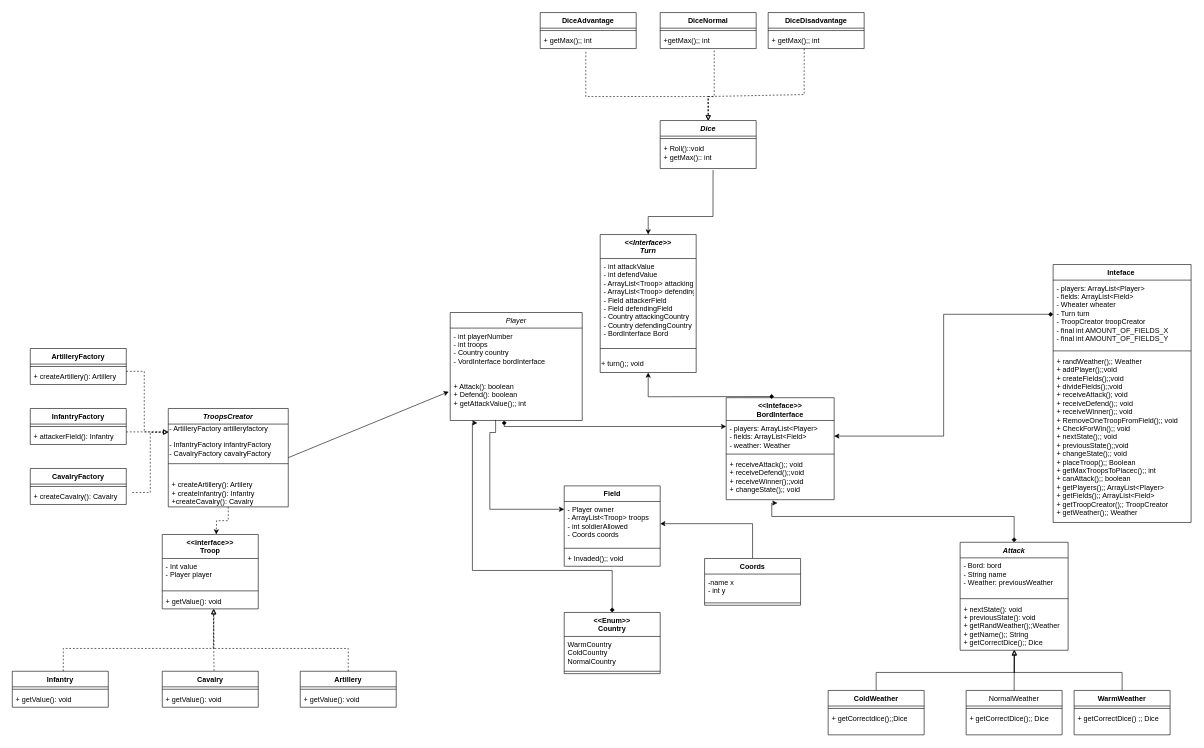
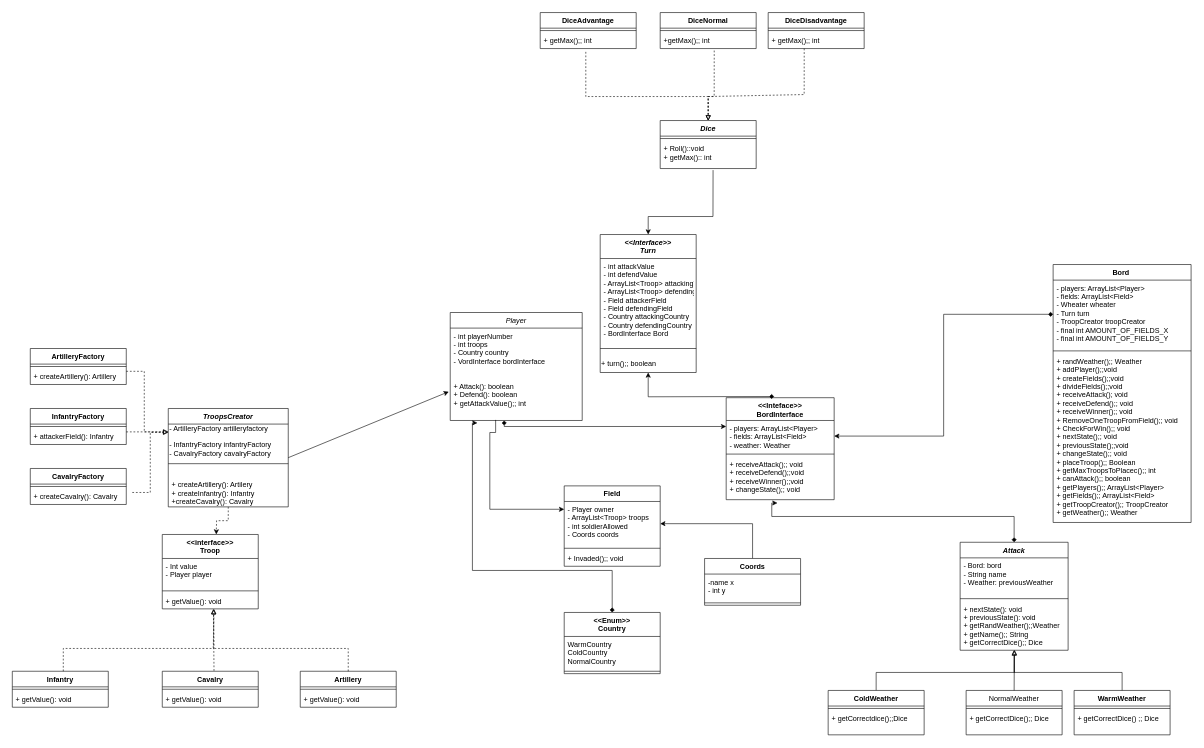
- <mxCell id="64" value="Inteface " style="swimlane;fontStyle=1;align=center;verticalAlign=top;childLayout=stackLayout;horizontal=1;startSize=26;horizontalStack=0;resizeParent=1;resizeParentMax=0;resizeLast=0;collapsible=1;marginBottom=0;" parent="1" vertex="1"><mxGeometry x="1755" y="440" width="230" height="430" as="geometry" /></mxCell>
+ <mxCell id="64" value="Bord " style="swimlane;fontStyle=1;align=center;verticalAlign=top;childLayout=stackLayout;horizontal=1;startSize=26;horizontalStack=0;resizeParent=1;resizeParentMax=0;resizeLast=0;collapsible=1;marginBottom=0;" parent="1" vertex="1"><mxGeometry x="1755" y="440" width="230" height="430" as="geometry" /></mxCell>
- <mxCell id="56" value="+ turn();; void" style="text;html=1;strokeColor=none;fillColor=none;align=left;verticalAlign=middle;whiteSpace=wrap;rounded=0;" vertex="1" parent="53"><mxGeometry y="200" width="160" height="30" as="geometry" /></mxCell>
+ <mxCell id="56" value="+ turn();; boolean" style="text;html=1;strokeColor=none;fillColor=none;align=left;verticalAlign=middle;whiteSpace=wrap;rounded=0;" vertex="1" parent="53"><mxGeometry y="200" width="160" height="30" as="geometry" /></mxCell>
